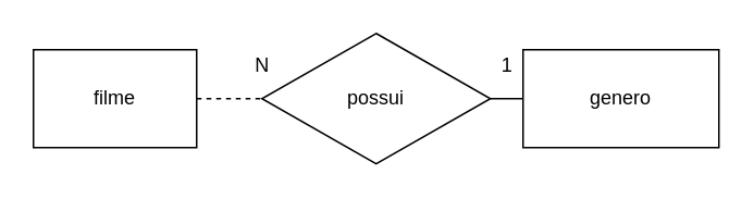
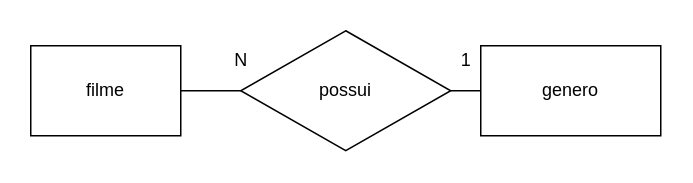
- <mxCell id="5" value="" style="endArrow=none;html=1;exitX=1;exitY=0.5;exitDx=0;exitDy=0;entryX=0;entryY=0.5;entryDx=0;entryDy=0;dashed=1;" parent="1" source="3" target="4" edge="1"><mxGeometry width="50" height="50" relative="1" as="geometry"><mxPoint x="300" y="100" as="sourcePoint" /><mxPoint x="350" y="50" as="targetPoint" /></mxGeometry></mxCell>
+ <mxCell id="5" value="" style="endArrow=none;html=1;exitX=1;exitY=0.5;exitDx=0;exitDy=0;entryX=0;entryY=0.5;entryDx=0;entryDy=0;" parent="1" source="3" target="4" edge="1"><mxGeometry width="50" height="50" relative="1" as="geometry"><mxPoint x="300" y="100" as="sourcePoint" /><mxPoint x="350" y="50" as="targetPoint" /></mxGeometry></mxCell>
